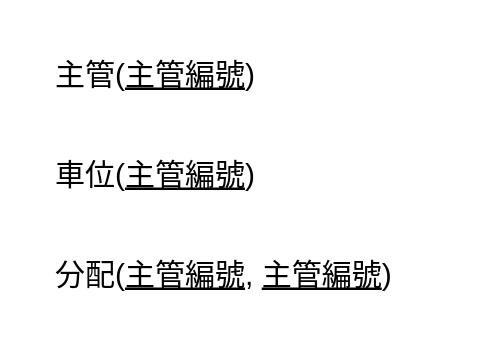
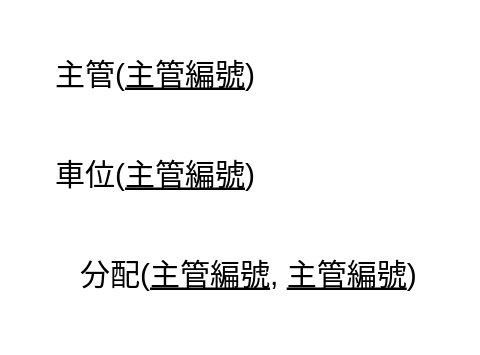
- <mxCell id="4" value="分配(&lt;u style=&quot;border-color: var(--border-color);&quot;&gt;主管編號&lt;/u&gt;, &lt;u&gt;主管編號&lt;/u&gt;)" style="text;html=1;strokeColor=none;fillColor=none;align=left;verticalAlign=middle;whiteSpace=wrap;overflow=hidden;" vertex="1" parent="1"><mxGeometry x="20" y="100" width="150" height="20" as="geometry" /></mxCell>
+ <mxCell id="4" value="分配(&lt;u style=&quot;border-color: var(--border-color);&quot;&gt;主管編號&lt;/u&gt;, &lt;u&gt;主管編號&lt;/u&gt;)" style="text;html=1;strokeColor=none;fillColor=none;align=left;verticalAlign=middle;whiteSpace=wrap;overflow=hidden;" vertex="1" parent="1"><mxGeometry x="30" y="100" width="150" height="20" as="geometry" /></mxCell>
